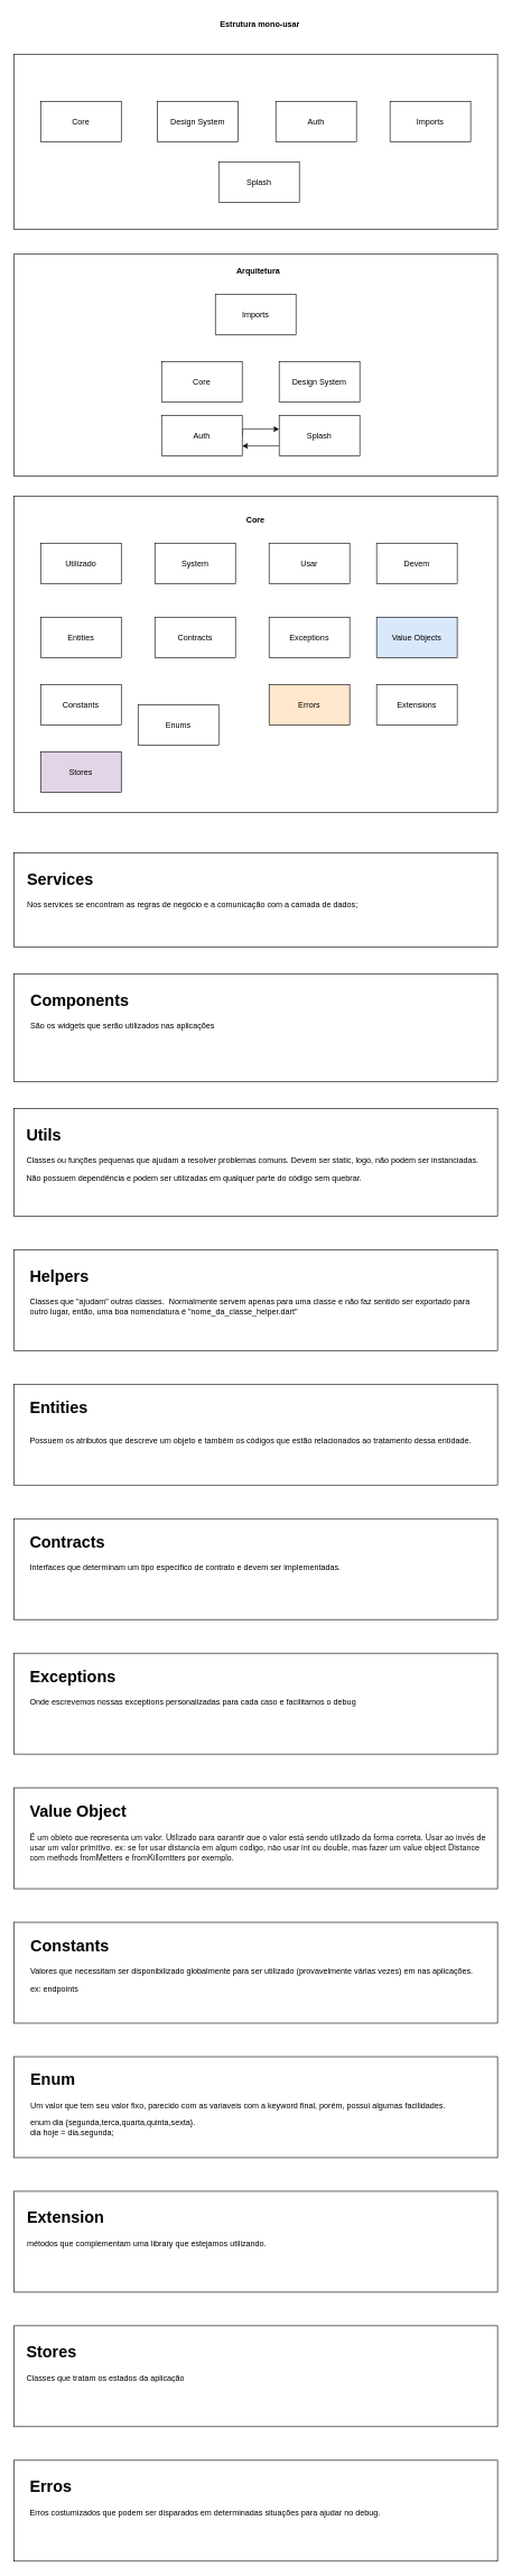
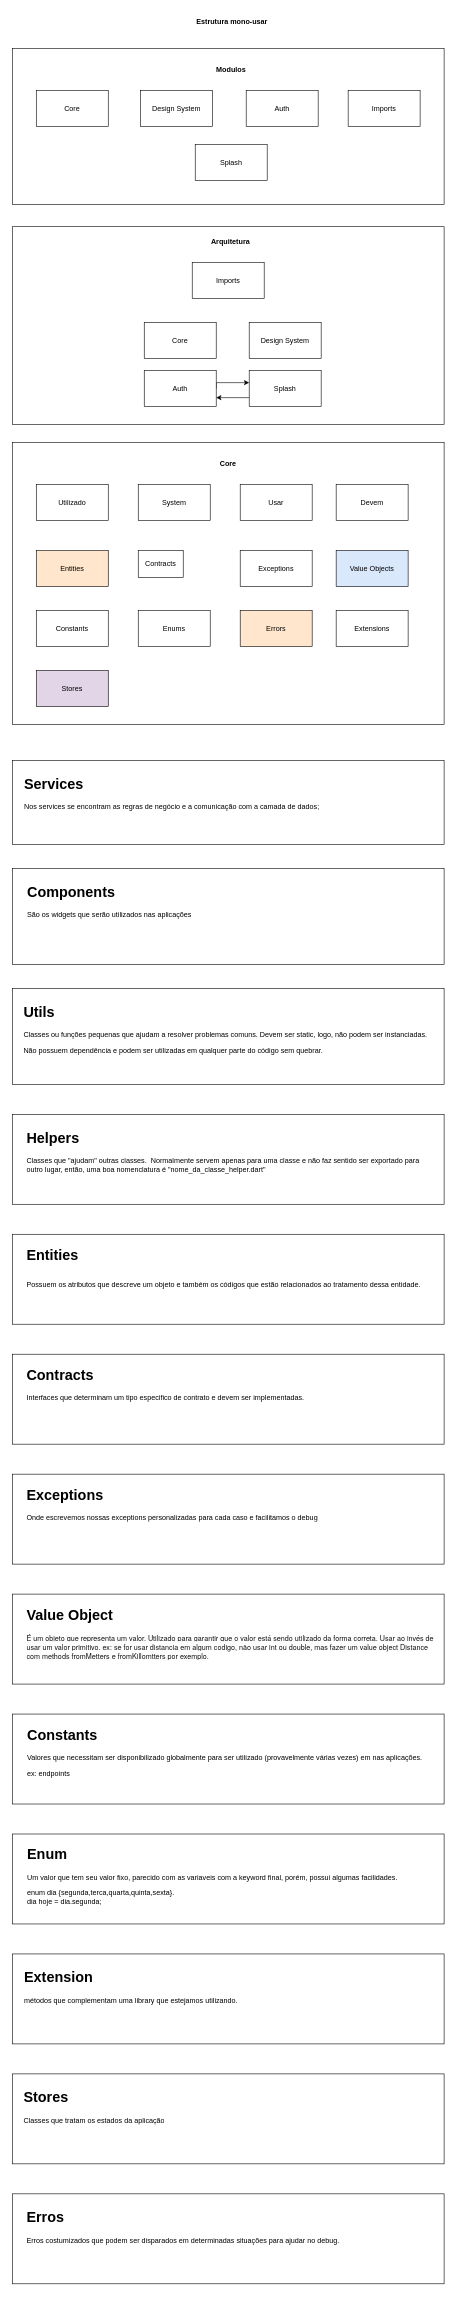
+ <mxCell id="3" value="Modulos" style="text;html=1;strokeColor=none;fillColor=none;align=center;verticalAlign=middle;whiteSpace=wrap;rounded=0;fontStyle=1" vertex="1" parent="1"><mxGeometry x="355" y="100" width="60" height="30" as="geometry" /></mxCell>
- <mxCell id="25" value="Entities" style="rounded=0;whiteSpace=wrap;html=1;" vertex="1" parent="1"><mxGeometry x="60" y="917" width="120" height="60" as="geometry" /></mxCell>
+ <mxCell id="25" value="Entities" style="rounded=0;whiteSpace=wrap;html=1;fillColor=#ffe6cc;" vertex="1" parent="1"><mxGeometry x="60" y="917" width="120" height="60" as="geometry" /></mxCell>
- <mxCell id="26" value="Contracts" style="rounded=0;whiteSpace=wrap;html=1;" vertex="1" parent="1"><mxGeometry x="230" y="917" width="120" height="60" as="geometry" /></mxCell>
+ <mxCell id="26" value="Contracts" style="rounded=0;whiteSpace=wrap;html=1;" vertex="1" parent="1"><mxGeometry x="230" y="917" width="75" height="45" as="geometry" /></mxCell>
- <mxCell id="30" value="Enums" style="rounded=0;whiteSpace=wrap;html=1;" vertex="1" parent="1"><mxGeometry x="205" y="1047" width="120" height="60" as="geometry" /></mxCell>
+ <mxCell id="30" value="Enums" style="rounded=0;whiteSpace=wrap;html=1;" vertex="1" parent="1"><mxGeometry x="230" y="1017" width="120" height="60" as="geometry" /></mxCell>
